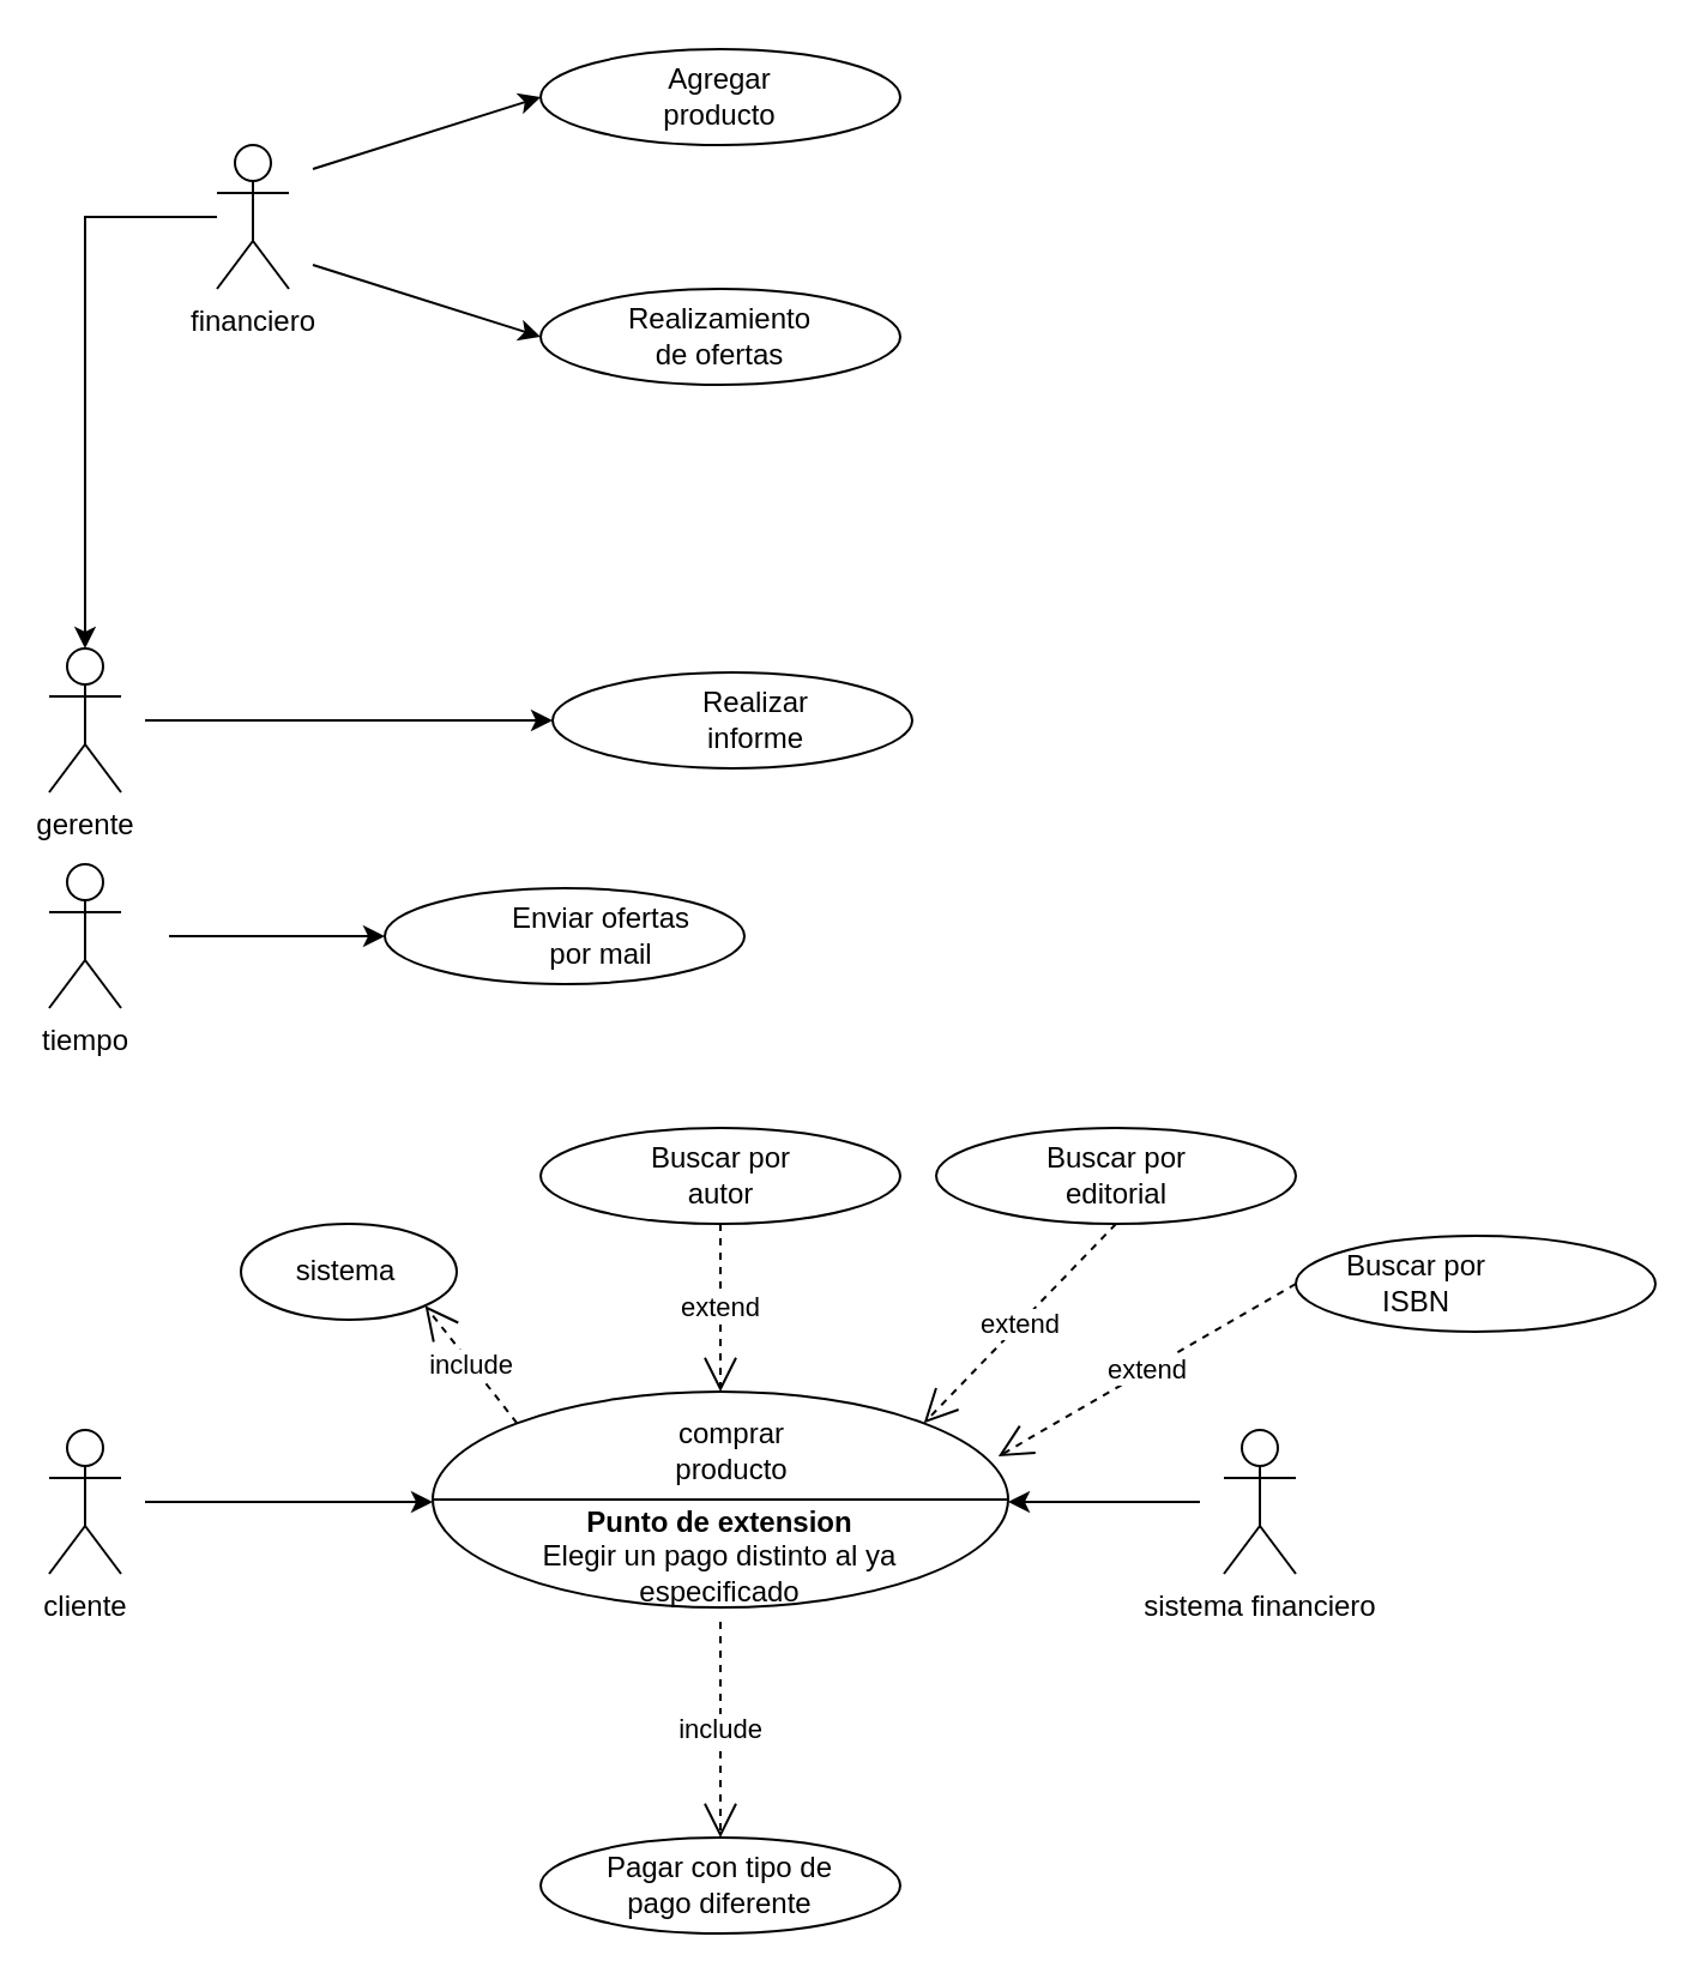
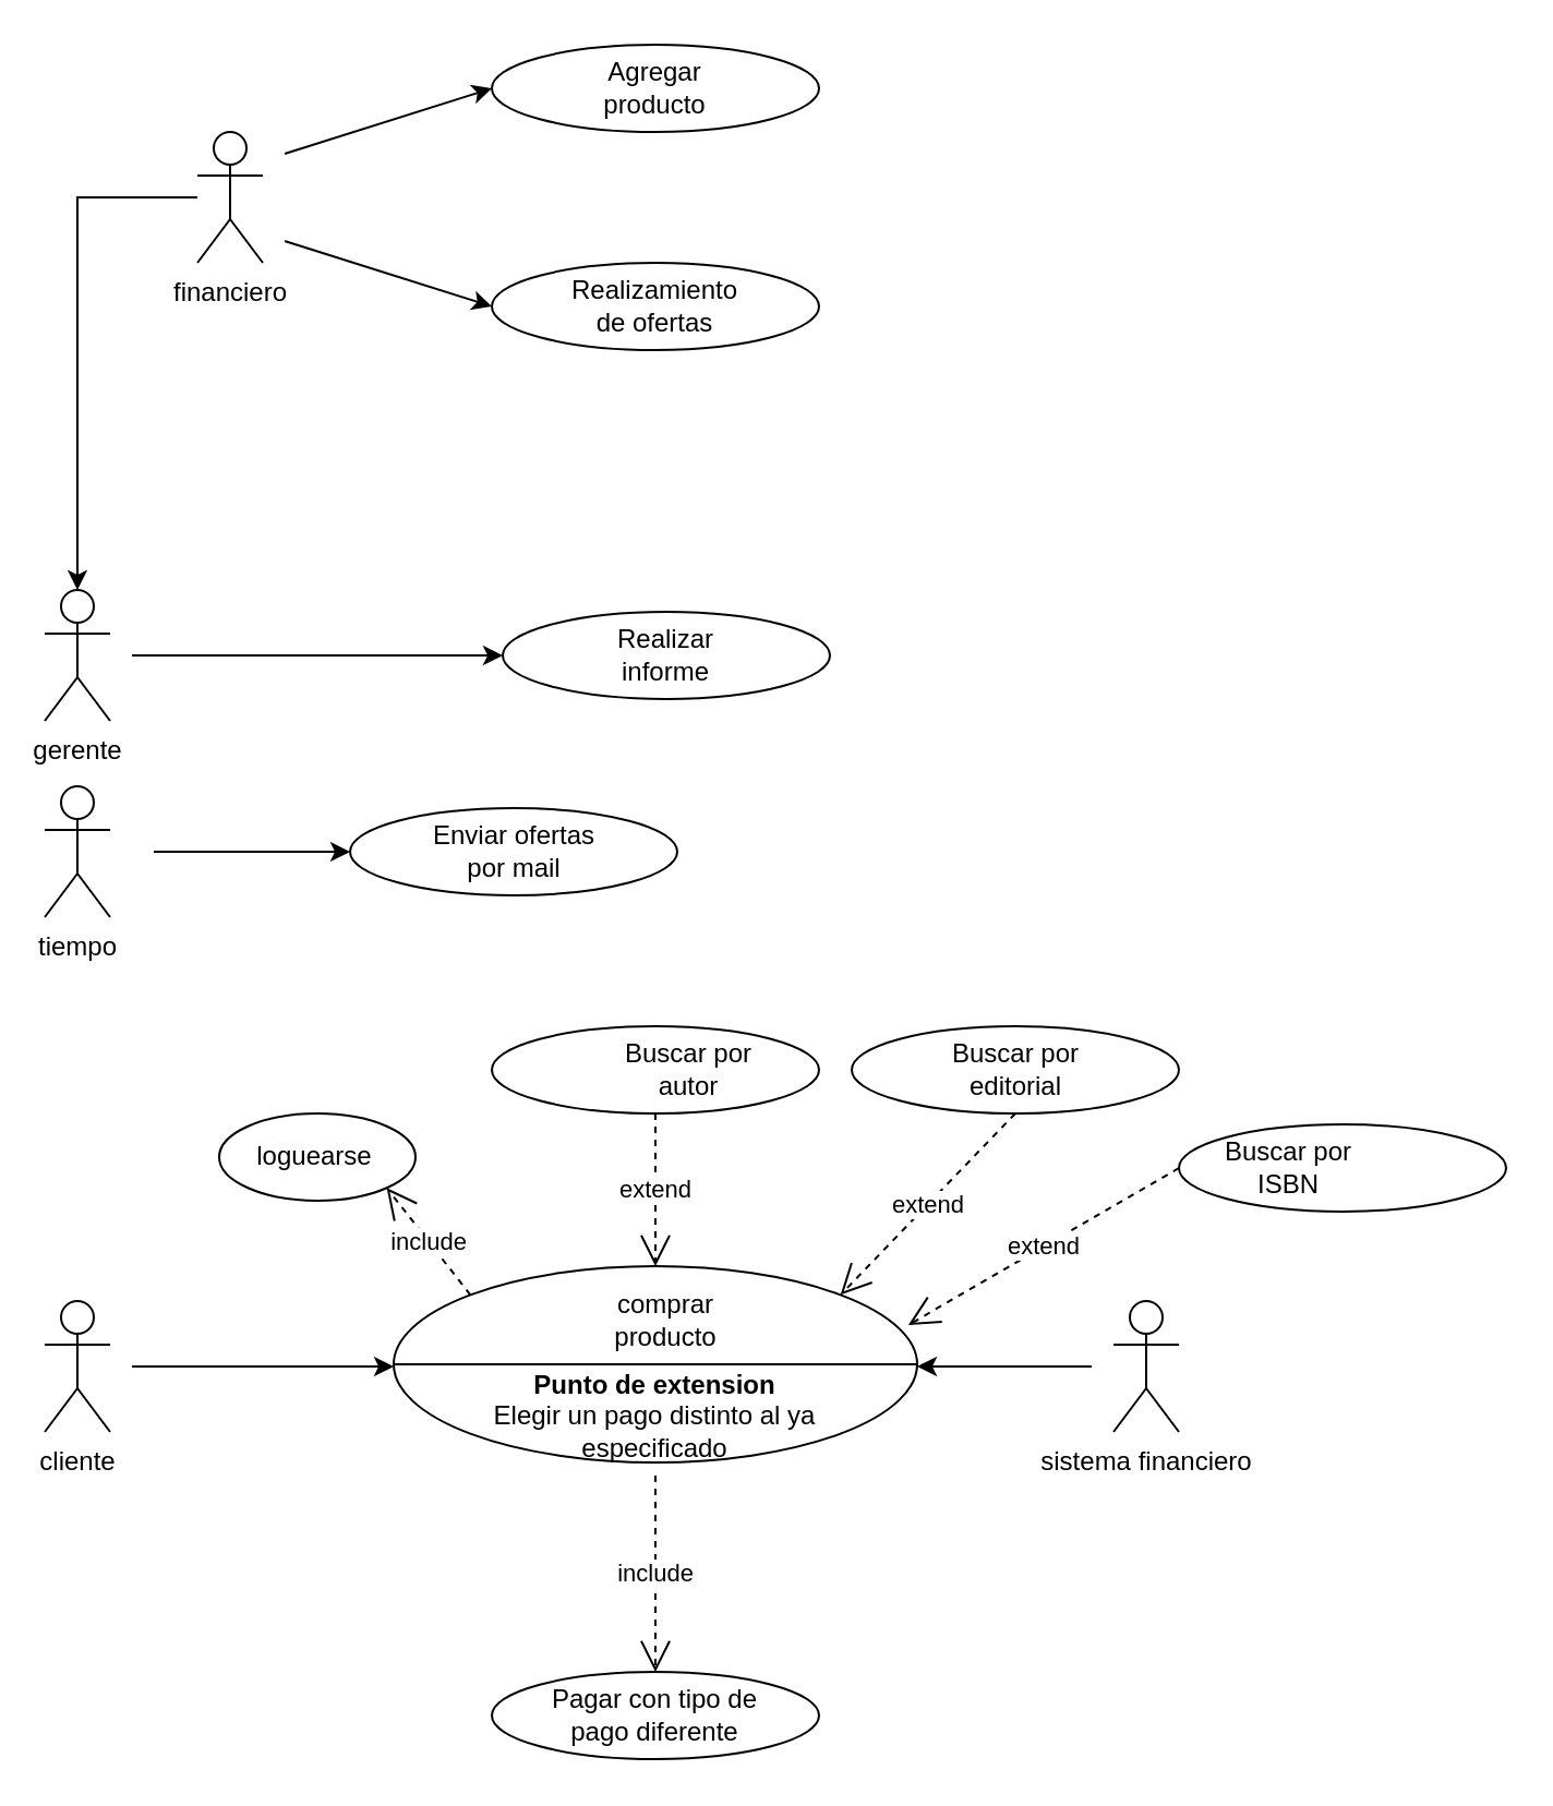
- <mxCell id="12" value="Realizar&lt;br&gt;informe" style="text;html=1;strokeColor=none;fillColor=none;align=center;verticalAlign=middle;whiteSpace=wrap;rounded=0;" vertex="1" parent="1"><mxGeometry x="285" y="285" width="60" height="30" as="geometry" /></mxCell>
+ <mxCell id="12" value="Realizar&lt;br&gt;informe" style="text;html=1;strokeColor=none;fillColor=none;align=center;verticalAlign=middle;whiteSpace=wrap;rounded=0;" vertex="1" parent="1"><mxGeometry x="275" y="285" width="60" height="30" as="geometry" /></mxCell>
- <mxCell id="17" value="Enviar ofertas&lt;br&gt;por mail" style="text;html=1;strokeColor=none;fillColor=none;align=center;verticalAlign=middle;whiteSpace=wrap;rounded=0;" vertex="1" parent="1"><mxGeometry x="207.5" y="375" width="85" height="30" as="geometry" /></mxCell>
+ <mxCell id="17" value="Enviar ofertas&lt;br&gt;por mail" style="text;html=1;strokeColor=none;fillColor=none;align=center;verticalAlign=middle;whiteSpace=wrap;rounded=0;" vertex="1" parent="1"><mxGeometry x="192.5" y="375" width="85" height="30" as="geometry" /></mxCell>
- <mxCell id="33" value="Buscar por autor" style="text;html=1;strokeColor=none;fillColor=none;align=center;verticalAlign=middle;whiteSpace=wrap;rounded=0;" vertex="1" parent="1"><mxGeometry x="257.5" y="475" width="85" height="30" as="geometry" /></mxCell>
+ <mxCell id="33" value="Buscar por autor" style="text;html=1;strokeColor=none;fillColor=none;align=center;verticalAlign=middle;whiteSpace=wrap;rounded=0;" vertex="1" parent="1"><mxGeometry x="272.5" y="475" width="85" height="30" as="geometry" /></mxCell>
- <mxCell id="31" value="sistema" style="text;html=1;strokeColor=none;fillColor=none;align=center;verticalAlign=middle;whiteSpace=wrap;rounded=0;" vertex="1" parent="1"><mxGeometry x="90" y="515" width="107.5" height="30" as="geometry" /></mxCell>
+ <mxCell id="31" value="loguearse" style="text;html=1;strokeColor=none;fillColor=none;align=center;verticalAlign=middle;whiteSpace=wrap;rounded=0;" vertex="1" parent="1"><mxGeometry x="90" y="515" width="107.5" height="30" as="geometry" /></mxCell>
